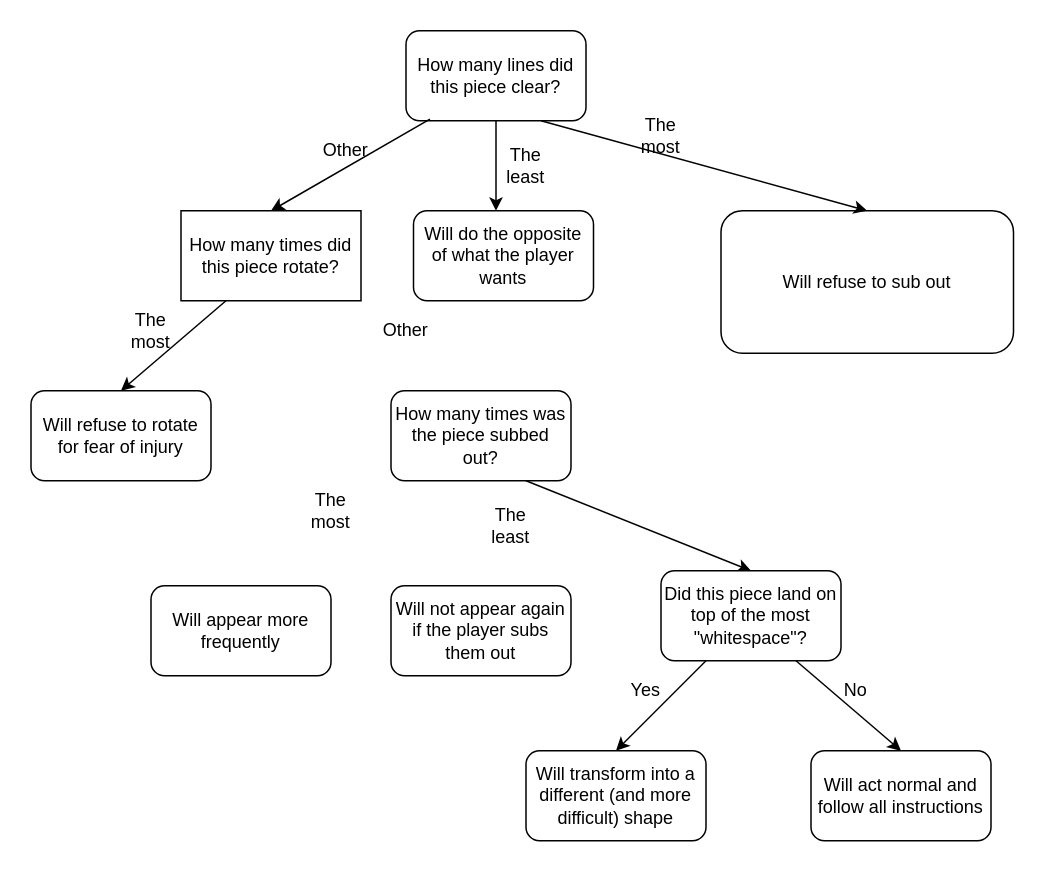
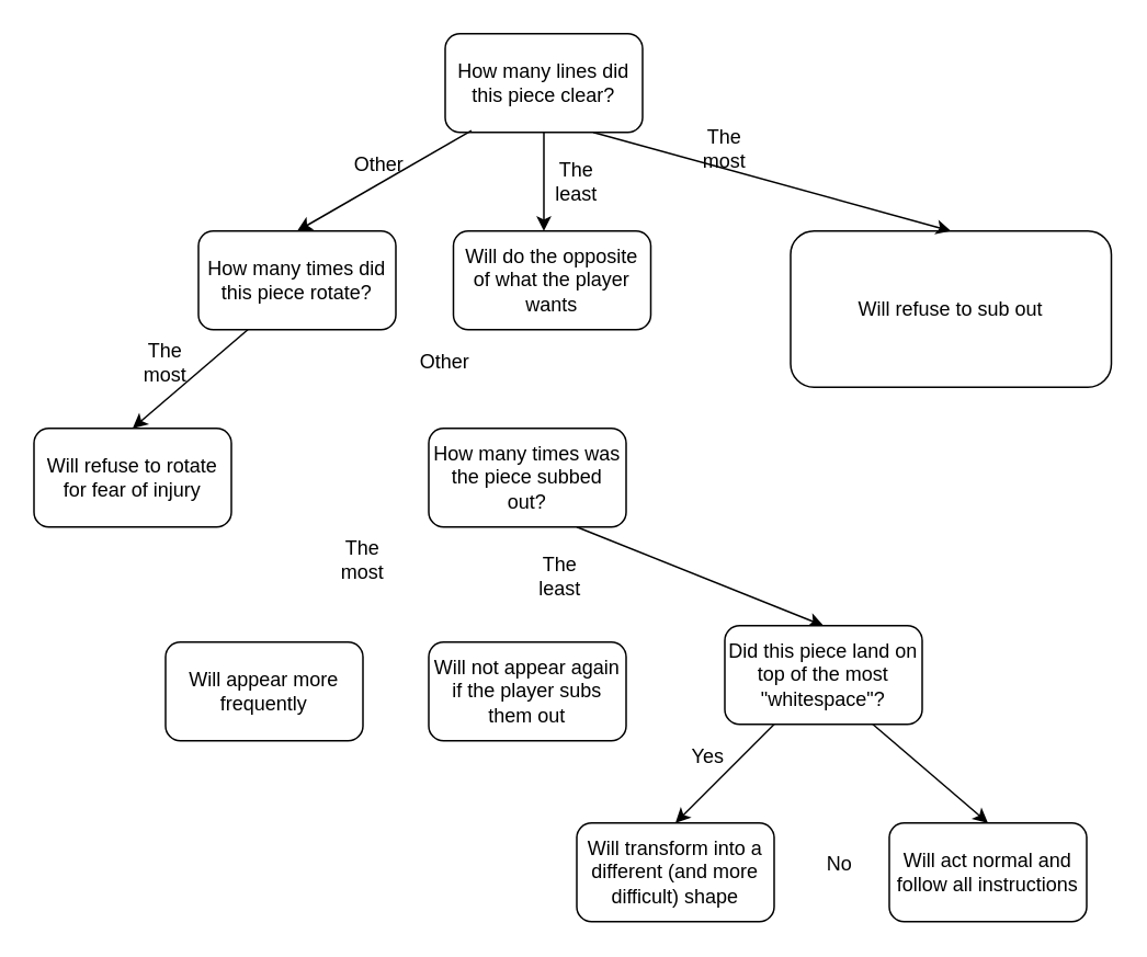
- <mxCell id="14" value="How many times did this piece rotate?" style="whiteSpace=wrap;html=1;rounded=0;" vertex="1" parent="1"><mxGeometry x="120" y="140" width="120" height="60" as="geometry" /></mxCell>
+ <mxCell id="14" value="How many times did this piece rotate?" style="rounded=1;whiteSpace=wrap;html=1;" vertex="1" parent="1"><mxGeometry x="120" y="140" width="120" height="60" as="geometry" /></mxCell>
- <mxCell id="26" value="No" style="text;html=1;strokeColor=none;fillColor=none;align=center;verticalAlign=middle;whiteSpace=wrap;rounded=0;" vertex="1" parent="1"><mxGeometry x="550" y="450" width="40" height="20" as="geometry" /></mxCell>
+ <mxCell id="26" value="No" style="text;html=1;strokeColor=none;fillColor=none;align=center;verticalAlign=middle;whiteSpace=wrap;rounded=0;" vertex="1" parent="1"><mxGeometry x="490" y="515" width="40" height="20" as="geometry" /></mxCell>
